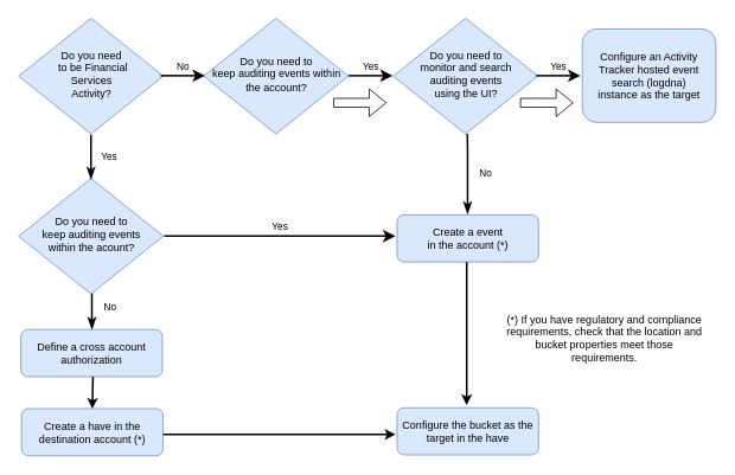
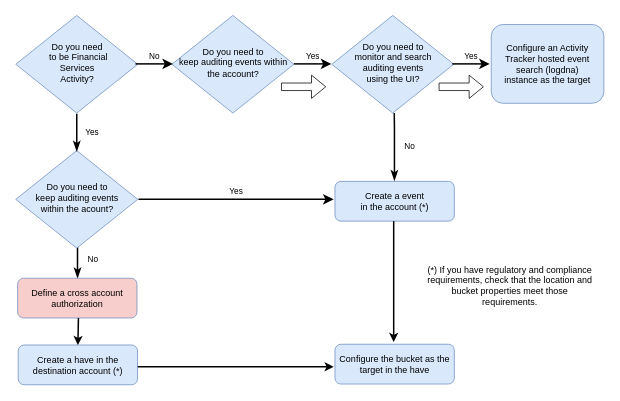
- <mxCell id="10" value="Define a cross account authorization" style="rounded=1;whiteSpace=wrap;html=1;fontSize=12;glass=0;strokeWidth=1;shadow=0;fillColor=#dae8fc;strokeColor=#6c8ebf;" parent="1" vertex="1"><mxGeometry x="23" y="370" width="159" height="53" as="geometry" /></mxCell>
+ <mxCell id="10" value="Define a cross account authorization" style="rounded=1;whiteSpace=wrap;html=1;fontSize=12;glass=0;strokeWidth=1;shadow=0;fillColor=#f8cecc;strokeColor=#6c8ebf;" parent="1" vertex="1"><mxGeometry x="23" y="370" width="159" height="53" as="geometry" /></mxCell>
